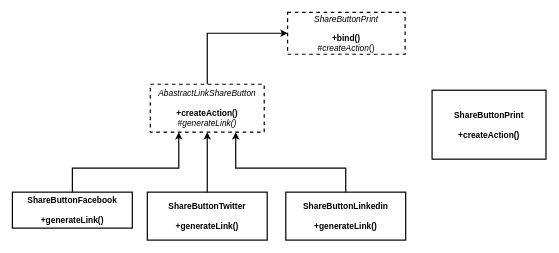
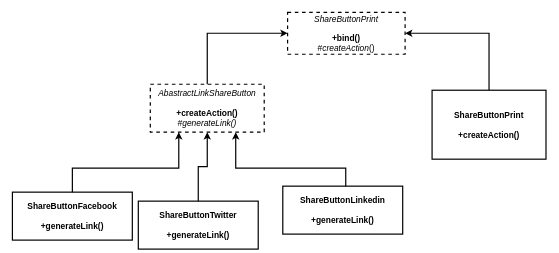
+ <mxCell id="5" style="edgeStyle=orthogonalEdgeStyle;rounded=0;orthogonalLoop=1;jettySize=auto;html=1;entryX=1;entryY=0.5;entryDx=0;entryDy=0;strokeWidth=2;" edge="1" parent="1" source="6" target="2"><mxGeometry relative="1" as="geometry"><Array as="points"><mxPoint x="815" y="55" /></Array></mxGeometry></mxCell>
- <mxCell id="8" value="&lt;div style=&quot;line-height: 16px&quot;&gt;&lt;b&gt;&lt;font style=&quot;font-size: 14px&quot;&gt;ShareButtonFacebook&lt;br&gt;&lt;br&gt;+generateLink()&lt;/font&gt;&lt;/b&gt;&lt;/div&gt;" style="rounded=0;whiteSpace=wrap;html=1;strokeWidth=2;fillColor=none;" vertex="1" parent="1"><mxGeometry x="20" y="320" width="200" height="60" as="geometry" /></mxCell>
+ <mxCell id="8" value="&lt;div style=&quot;line-height: 16px&quot;&gt;&lt;b&gt;&lt;font style=&quot;font-size: 14px&quot;&gt;ShareButtonFacebook&lt;br&gt;&lt;br&gt;+generateLink()&lt;/font&gt;&lt;/b&gt;&lt;/div&gt;" style="rounded=0;whiteSpace=wrap;html=1;strokeWidth=2;fillColor=none;" vertex="1" parent="1"><mxGeometry x="20" y="320" width="200" height="80" as="geometry" /></mxCell>
- <mxCell id="10" value="&lt;div style=&quot;line-height: 16px&quot;&gt;&lt;b&gt;&lt;font style=&quot;font-size: 14px&quot;&gt;ShareButtonTwitter&lt;br&gt;&lt;br&gt;+generateLink()&lt;/font&gt;&lt;/b&gt;&lt;/div&gt;" style="rounded=0;whiteSpace=wrap;html=1;strokeWidth=2;fillColor=none;" vertex="1" parent="1"><mxGeometry x="245" y="320" width="200" height="80" as="geometry" /></mxCell>
+ <mxCell id="10" value="&lt;div style=&quot;line-height: 16px&quot;&gt;&lt;b&gt;&lt;font style=&quot;font-size: 14px&quot;&gt;ShareButtonTwitter&lt;br&gt;&lt;br&gt;+generateLink()&lt;/font&gt;&lt;/b&gt;&lt;/div&gt;" style="rounded=0;whiteSpace=wrap;html=1;strokeWidth=2;fillColor=none;" vertex="1" parent="1"><mxGeometry x="230" y="335" width="200" height="80" as="geometry" /></mxCell>
- <mxCell id="12" value="&lt;div style=&quot;line-height: 16px&quot;&gt;&lt;b&gt;&lt;font style=&quot;font-size: 14px&quot;&gt;ShareButtonLinkedin&lt;br&gt;&lt;br&gt;+generateLink()&lt;/font&gt;&lt;/b&gt;&lt;/div&gt;" style="rounded=0;whiteSpace=wrap;html=1;strokeWidth=2;fillColor=none;" vertex="1" parent="1"><mxGeometry x="476" y="320" width="200" height="80" as="geometry" /></mxCell>
+ <mxCell id="12" value="&lt;div style=&quot;line-height: 16px&quot;&gt;&lt;b&gt;&lt;font style=&quot;font-size: 14px&quot;&gt;ShareButtonLinkedin&lt;br&gt;&lt;br&gt;+generateLink()&lt;/font&gt;&lt;/b&gt;&lt;/div&gt;" style="rounded=0;whiteSpace=wrap;html=1;strokeWidth=2;fillColor=none;" vertex="1" parent="1"><mxGeometry x="471" y="310" width="200" height="80" as="geometry" /></mxCell>
